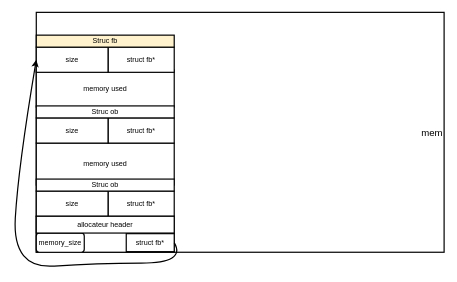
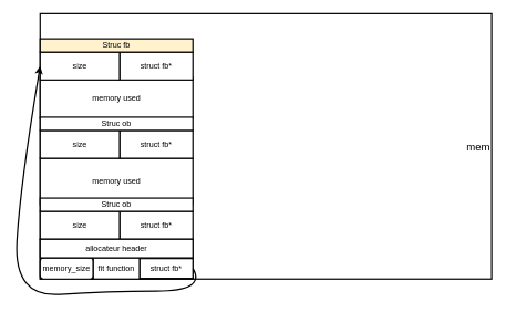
+ <mxCell id="16" value="fit function" style="rounded=0;whiteSpace=wrap;html=1;strokeWidth=2;direction=west;" vertex="1" parent="1"><mxGeometry x="140" y="388" width="70" height="32" as="geometry" /></mxCell>
